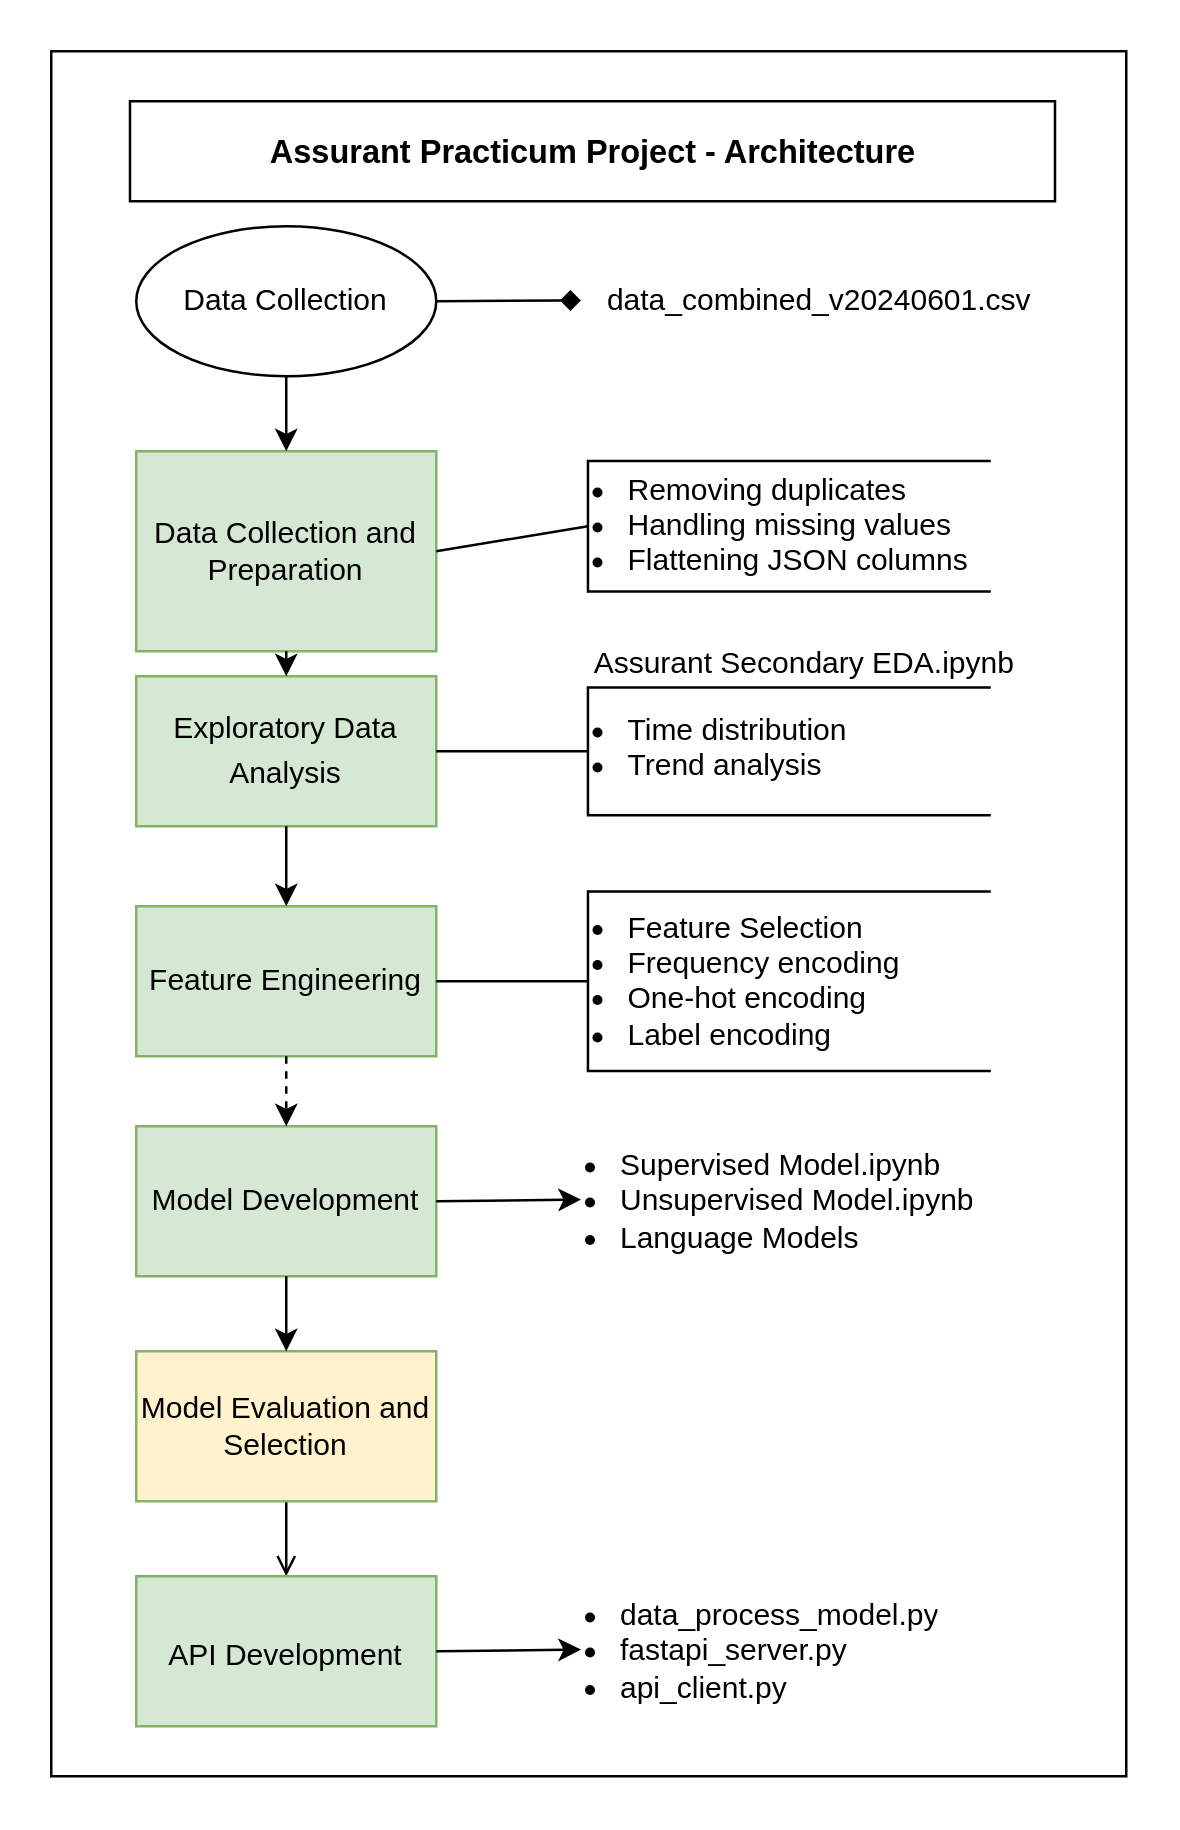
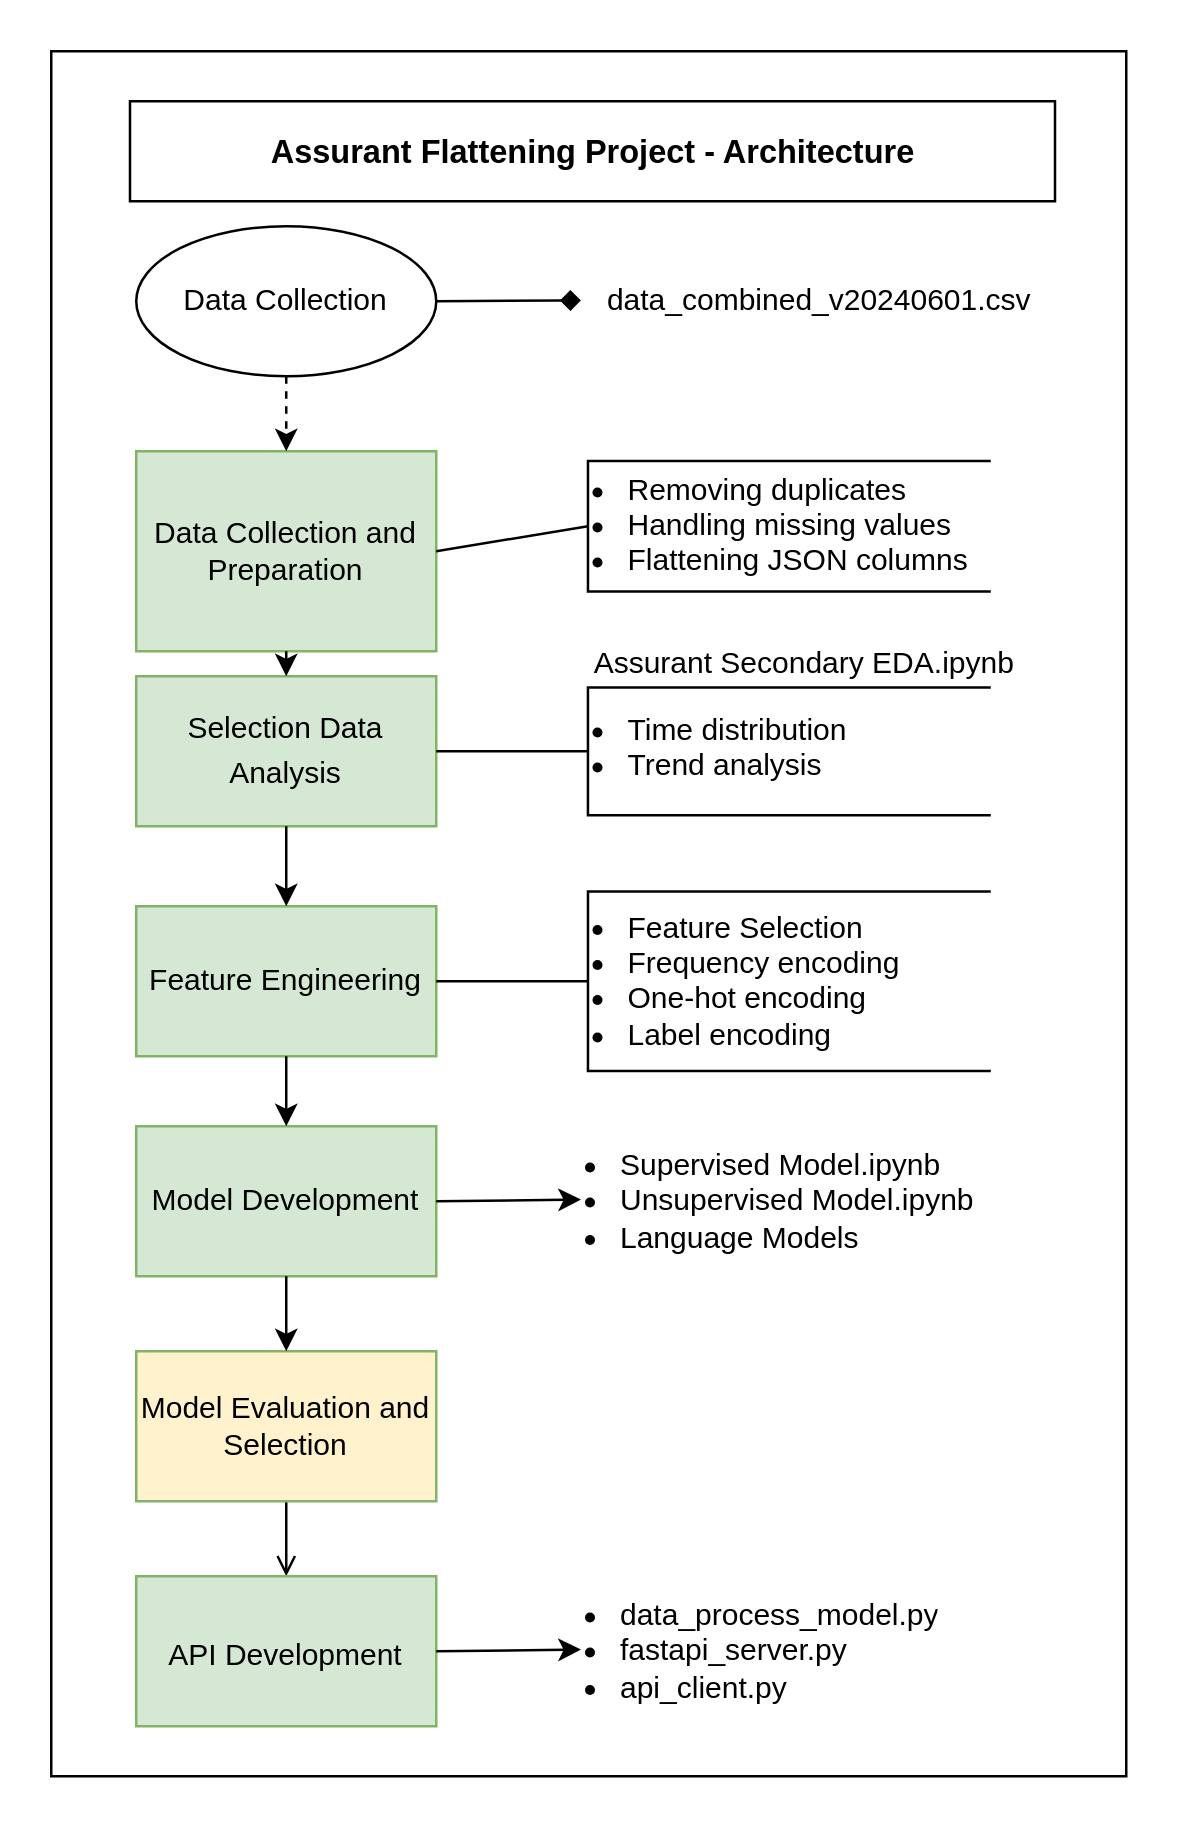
- <mxCell id="15" value="&lt;b&gt;&lt;font style=&quot;font-size: 13px;&quot;&gt;Assurant Practicum Project - Architecture&lt;/font&gt;&lt;/b&gt;" style="rounded=0;whiteSpace=wrap;html=1;" parent="1" vertex="1"><mxGeometry x="51.5" y="40" width="370" height="40" as="geometry" /></mxCell>
+ <mxCell id="15" value="&lt;b&gt;&lt;font style=&quot;font-size: 13px;&quot;&gt;Assurant Flattening Project - Architecture&lt;/font&gt;&lt;/b&gt;" style="rounded=0;whiteSpace=wrap;html=1;" parent="1" vertex="1"><mxGeometry x="51.5" y="40" width="370" height="40" as="geometry" /></mxCell>
- <mxCell id="10" value="" style="endArrow=classic;html=1;rounded=0;entryX=0.5;entryY=0;entryDx=0;entryDy=0;exitX=0.5;exitY=1;exitDx=0;exitDy=0;" parent="1" source="3" target="4" edge="1"><mxGeometry width="50" height="50" relative="1" as="geometry"><mxPoint x="-36" y="220" as="sourcePoint" /><mxPoint x="14" y="170" as="targetPoint" /></mxGeometry></mxCell>
+ <mxCell id="10" value="" style="endArrow=classic;html=1;rounded=0;entryX=0.5;entryY=0;entryDx=0;entryDy=0;exitX=0.5;exitY=1;exitDx=0;exitDy=0;dashed=1;" parent="1" source="3" target="4" edge="1"><mxGeometry width="50" height="50" relative="1" as="geometry"><mxPoint x="-36" y="220" as="sourcePoint" /><mxPoint x="14" y="170" as="targetPoint" /></mxGeometry></mxCell>
- <mxCell id="5" value="Exploratory Data Analysis&lt;span style=&quot;font-size: medium; text-align: start;&quot;&gt;&lt;/span&gt;" style="rounded=0;whiteSpace=wrap;html=1;fillColor=#d5e8d4;strokeColor=#82b366;" parent="1" vertex="1"><mxGeometry x="54" y="270" width="120" height="60" as="geometry" /></mxCell>
+ <mxCell id="5" value="Selection Data Analysis&lt;span style=&quot;font-size: medium; text-align: start;&quot;&gt;&lt;/span&gt;" style="rounded=0;whiteSpace=wrap;html=1;fillColor=#d5e8d4;strokeColor=#82b366;" parent="1" vertex="1"><mxGeometry x="54" y="270" width="120" height="60" as="geometry" /></mxCell>
- <mxCell id="13" value="" style="endArrow=classic;html=1;rounded=0;entryX=0.5;entryY=0;entryDx=0;entryDy=0;exitX=0.5;exitY=1;exitDx=0;exitDy=0;dashed=1;" parent="1" source="6" target="7" edge="1"><mxGeometry width="50" height="50" relative="1" as="geometry"><mxPoint x="-96" y="500" as="sourcePoint" /><mxPoint x="-46" y="450" as="targetPoint" /></mxGeometry></mxCell>
+ <mxCell id="13" value="" style="endArrow=classic;html=1;rounded=0;entryX=0.5;entryY=0;entryDx=0;entryDy=0;exitX=0.5;exitY=1;exitDx=0;exitDy=0;" parent="1" source="6" target="7" edge="1"><mxGeometry width="50" height="50" relative="1" as="geometry"><mxPoint x="-96" y="500" as="sourcePoint" /><mxPoint x="-46" y="450" as="targetPoint" /></mxGeometry></mxCell>
